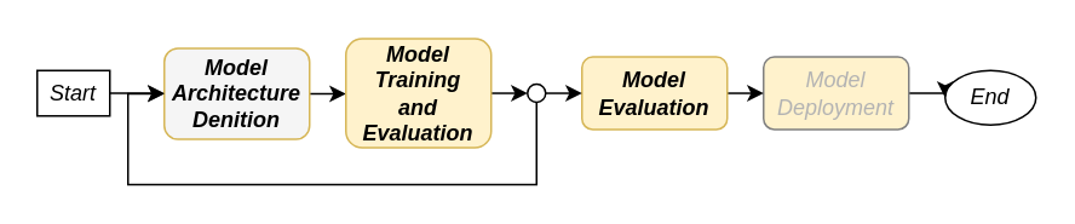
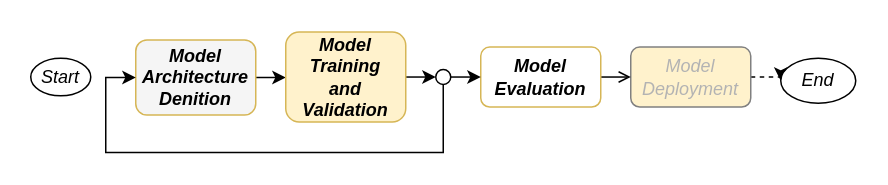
- <mxCell id="9" value="Start" style="whiteSpace=wrap;html=1;fontStyle=2;rounded=0;" parent="1" vertex="1"><mxGeometry x="20" y="38.19" width="40" height="25" as="geometry" /></mxCell>
+ <mxCell id="9" value="Start" style="ellipse;whiteSpace=wrap;html=1;fontStyle=2" parent="1" vertex="1"><mxGeometry x="20" y="38.19" width="40" height="25" as="geometry" /></mxCell>
- <mxCell id="8" style="edgeStyle=orthogonalEdgeStyle;rounded=0;orthogonalLoop=1;jettySize=auto;html=1;exitX=1;exitY=0.5;exitDx=0;exitDy=0;entryX=0;entryY=0.5;entryDx=0;entryDy=0;" parent="1" source="9" target="3" edge="1"><mxGeometry relative="1" as="geometry" /></mxCell>
- <mxCell id="5" value="Model&lt;br&gt;Training&lt;br&gt;and&lt;br&gt;Evaluation" style="rounded=1;whiteSpace=wrap;html=1;fontStyle=3;fillColor=#fff2cc;strokeColor=#d6b656;" parent="1" vertex="1"><mxGeometry x="190" y="20.69" width="80" height="60" as="geometry" /></mxCell>
+ <mxCell id="5" value="Model&lt;br&gt;Training&lt;br&gt;and&lt;br&gt;Validation" style="rounded=1;whiteSpace=wrap;html=1;fontStyle=3;fillColor=#fff2cc;strokeColor=#d6b656;" parent="1" vertex="1"><mxGeometry x="190" y="20.69" width="80" height="60" as="geometry" /></mxCell>
- <mxCell id="12" value="Model Evaluation" style="rounded=1;whiteSpace=wrap;html=1;fontStyle=3;fillColor=#fff2cc;strokeColor=#d6b656;" parent="1" vertex="1"><mxGeometry x="320" y="30.69" width="80" height="40" as="geometry" /></mxCell>
+ <mxCell id="12" value="Model Evaluation" style="rounded=1;whiteSpace=wrap;html=1;fontStyle=3;fillColor=#ffffff;strokeColor=#d6b656;" parent="1" vertex="1"><mxGeometry x="320" y="30.69" width="80" height="40" as="geometry" /></mxCell>
- <mxCell id="11" style="edgeStyle=orthogonalEdgeStyle;rounded=0;orthogonalLoop=1;jettySize=auto;html=1;exitX=1;exitY=0.5;exitDx=0;exitDy=0;entryX=0;entryY=0.5;entryDx=0;entryDy=0;" parent="1" source="12" target="7" edge="1"><mxGeometry relative="1" as="geometry" /></mxCell>
+ <mxCell id="11" style="edgeStyle=orthogonalEdgeStyle;rounded=0;orthogonalLoop=1;jettySize=auto;html=1;exitX=1;exitY=0.5;exitDx=0;exitDy=0;entryX=0;entryY=0.5;entryDx=0;entryDy=0;endArrow=open;" parent="1" source="12" target="7" edge="1"><mxGeometry relative="1" as="geometry" /></mxCell>
- <mxCell id="6" style="edgeStyle=orthogonalEdgeStyle;rounded=0;orthogonalLoop=1;jettySize=auto;html=1;exitX=1;exitY=0.5;exitDx=0;exitDy=0;entryX=0;entryY=0.5;entryDx=0;entryDy=0;" parent="1" source="7" target="10" edge="1"><mxGeometry relative="1" as="geometry" /></mxCell>
+ <mxCell id="6" style="edgeStyle=orthogonalEdgeStyle;rounded=0;orthogonalLoop=1;jettySize=auto;html=1;exitX=1;exitY=0.5;exitDx=0;exitDy=0;entryX=0;entryY=0.5;entryDx=0;entryDy=0;dashed=1;" parent="1" source="7" target="10" edge="1"><mxGeometry relative="1" as="geometry" /></mxCell>
